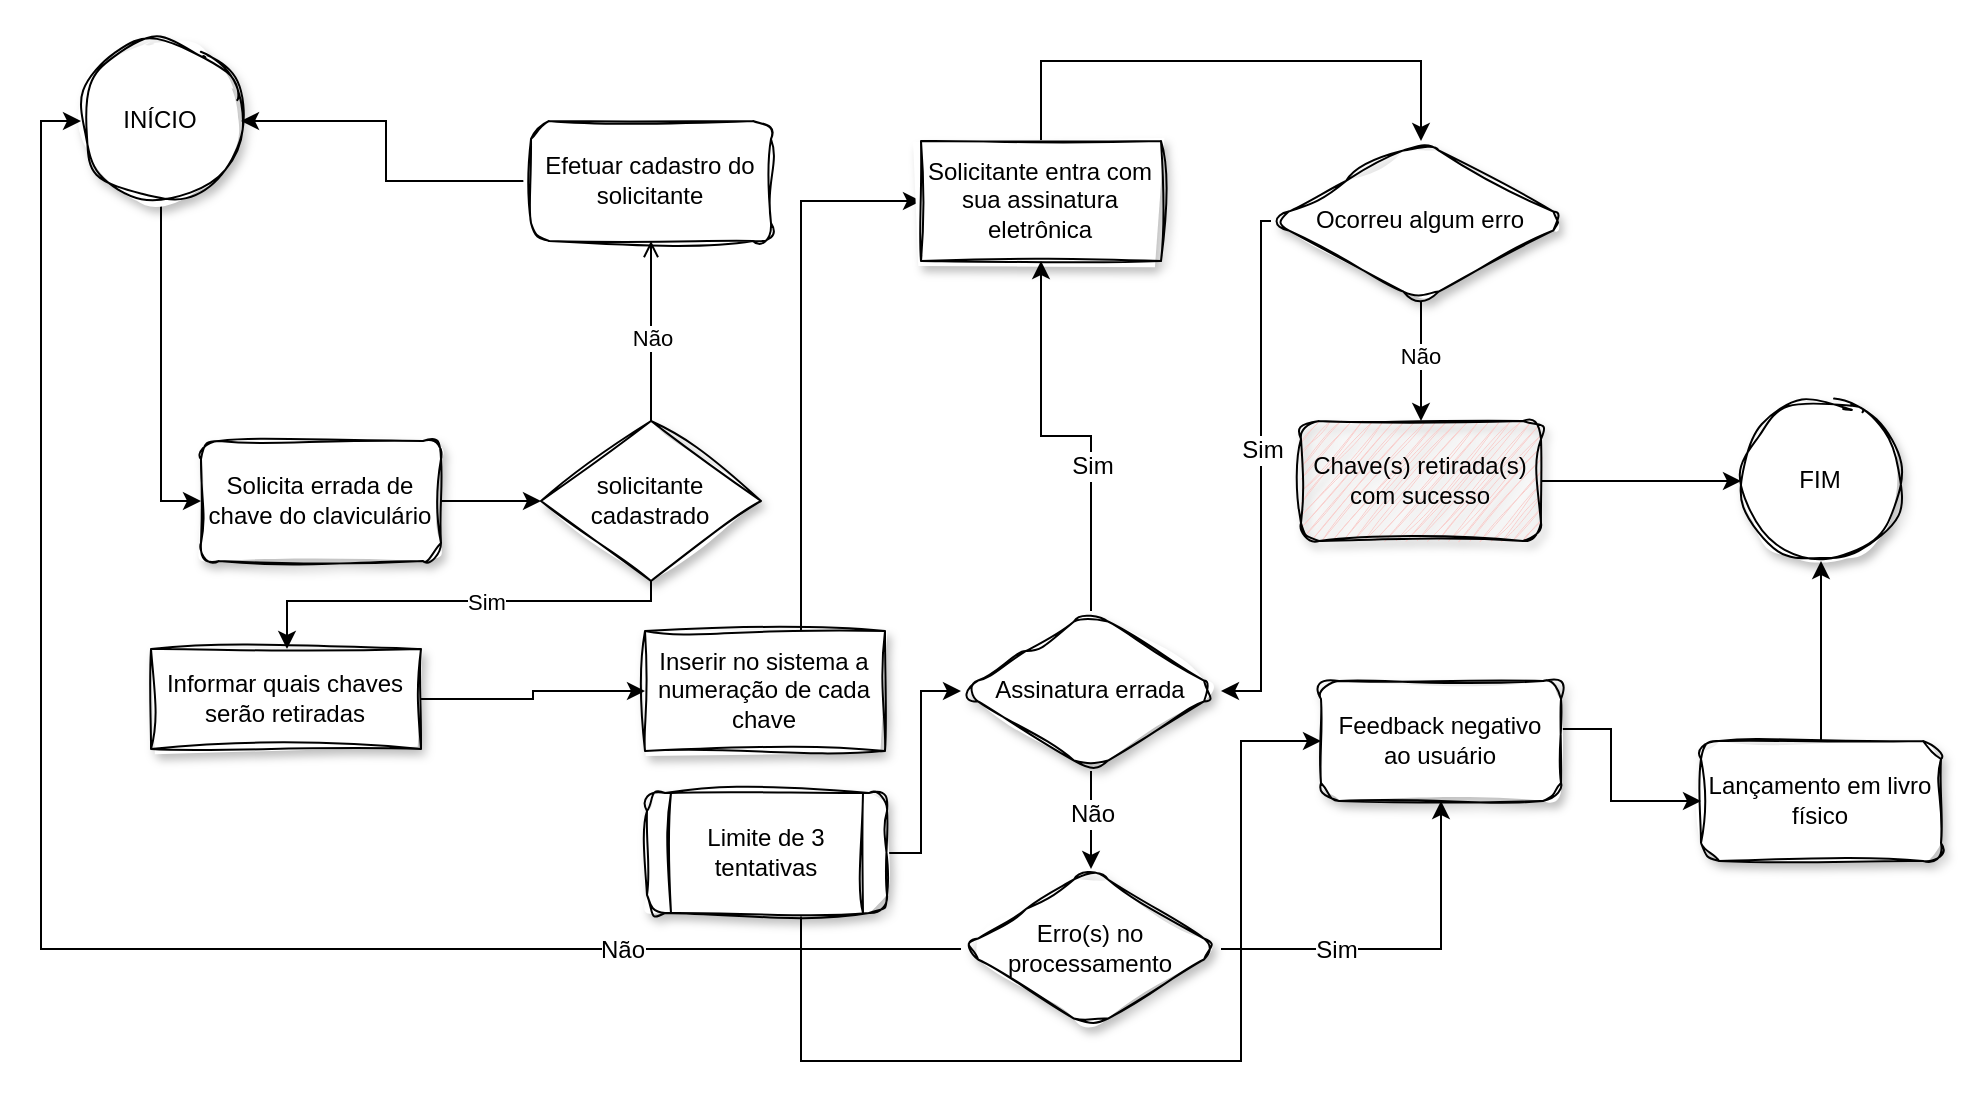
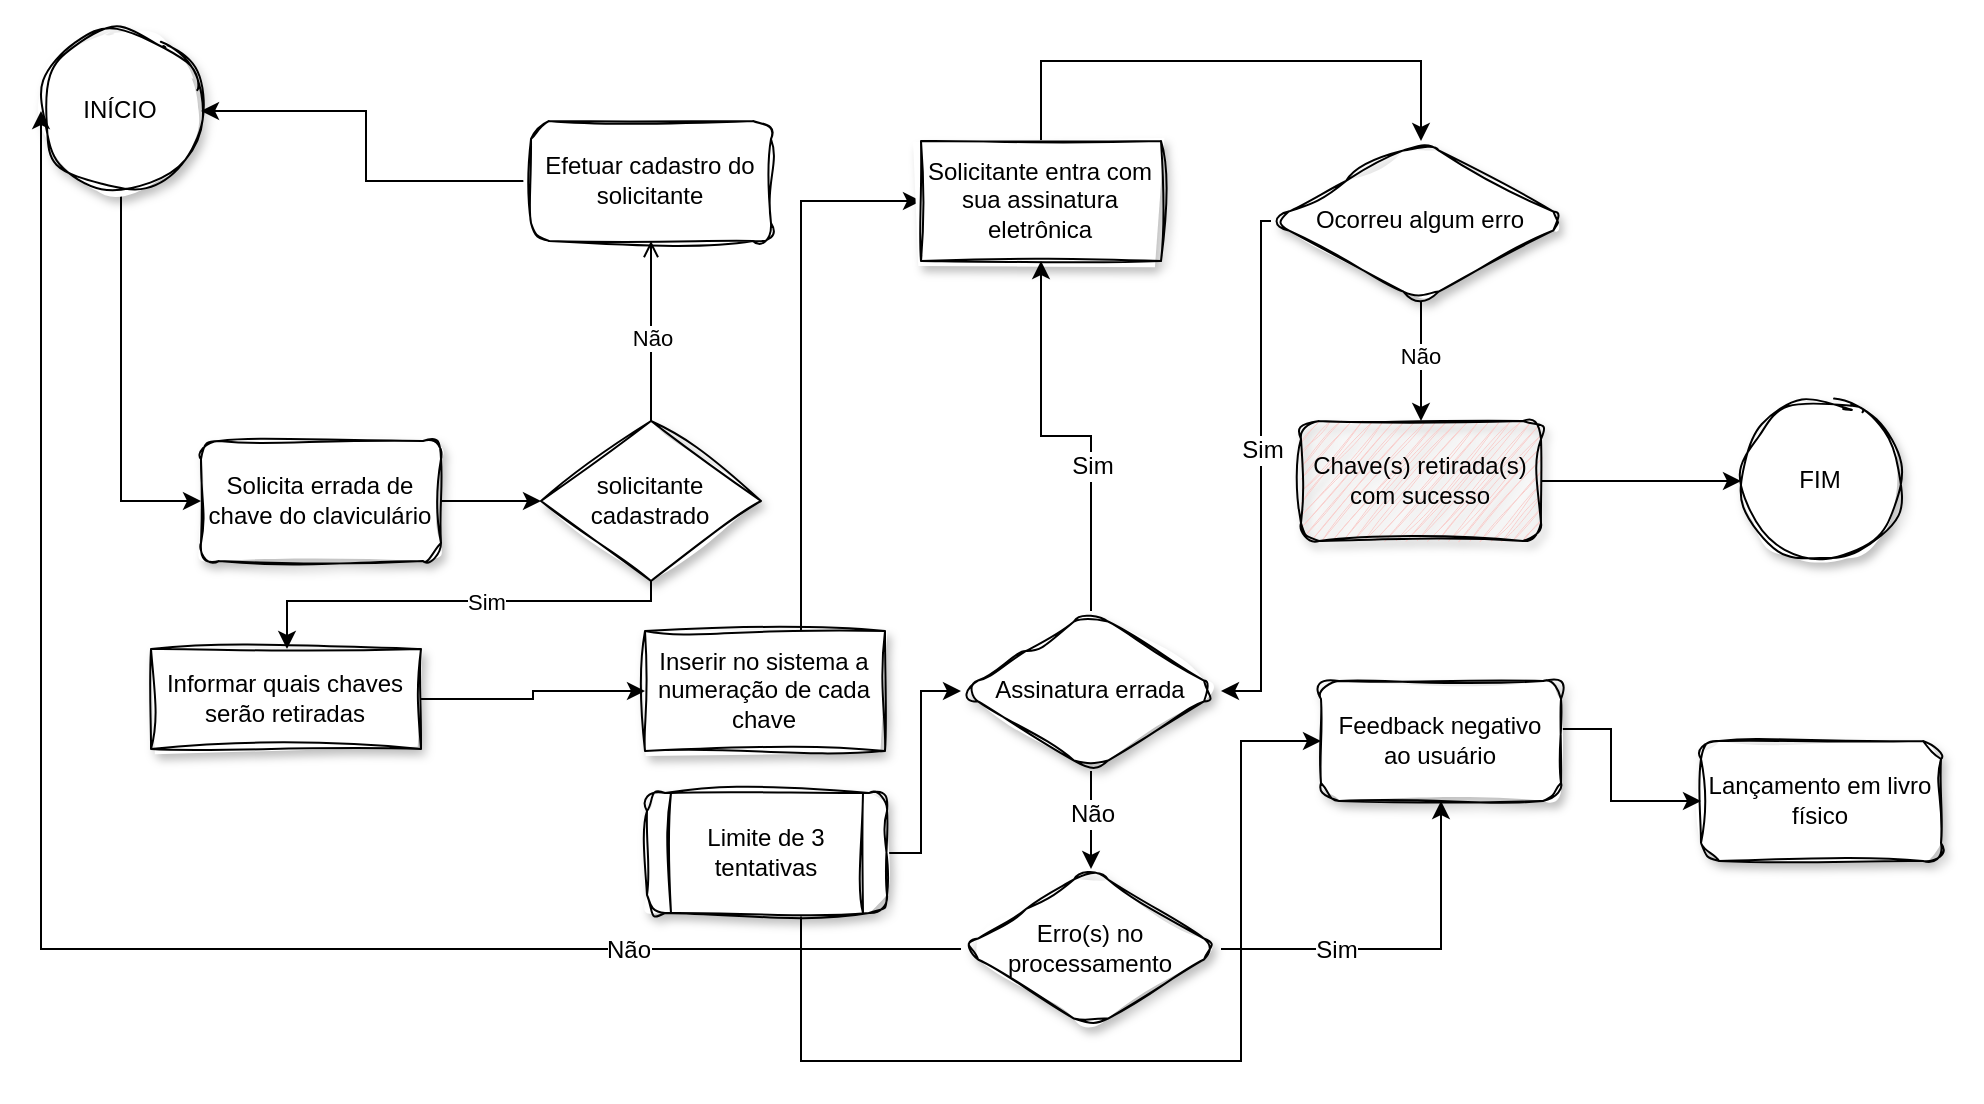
- <mxCell id="3" value="INÍCIO" style="ellipse;whiteSpace=wrap;html=1;aspect=fixed;sketch=1;curveFitting=1;jiggle=2;shadow=1;" vertex="1" parent="1"><mxGeometry x="40" y="20" width="80" height="80" as="geometry" /></mxCell>
+ <mxCell id="3" value="INÍCIO" style="ellipse;whiteSpace=wrap;html=1;aspect=fixed;sketch=1;curveFitting=1;jiggle=2;shadow=1;" vertex="1" parent="1"><mxGeometry x="20" y="15" width="80" height="80" as="geometry" /></mxCell>
- <mxCell id="37" style="edgeStyle=orthogonalEdgeStyle;rounded=0;orthogonalLoop=1;jettySize=auto;html=1;fontFamily=Helvetica;fontSize=12;fontColor=default;" edge="1" parent="1" source="38" target="26"><mxGeometry relative="1" as="geometry" /></mxCell>
